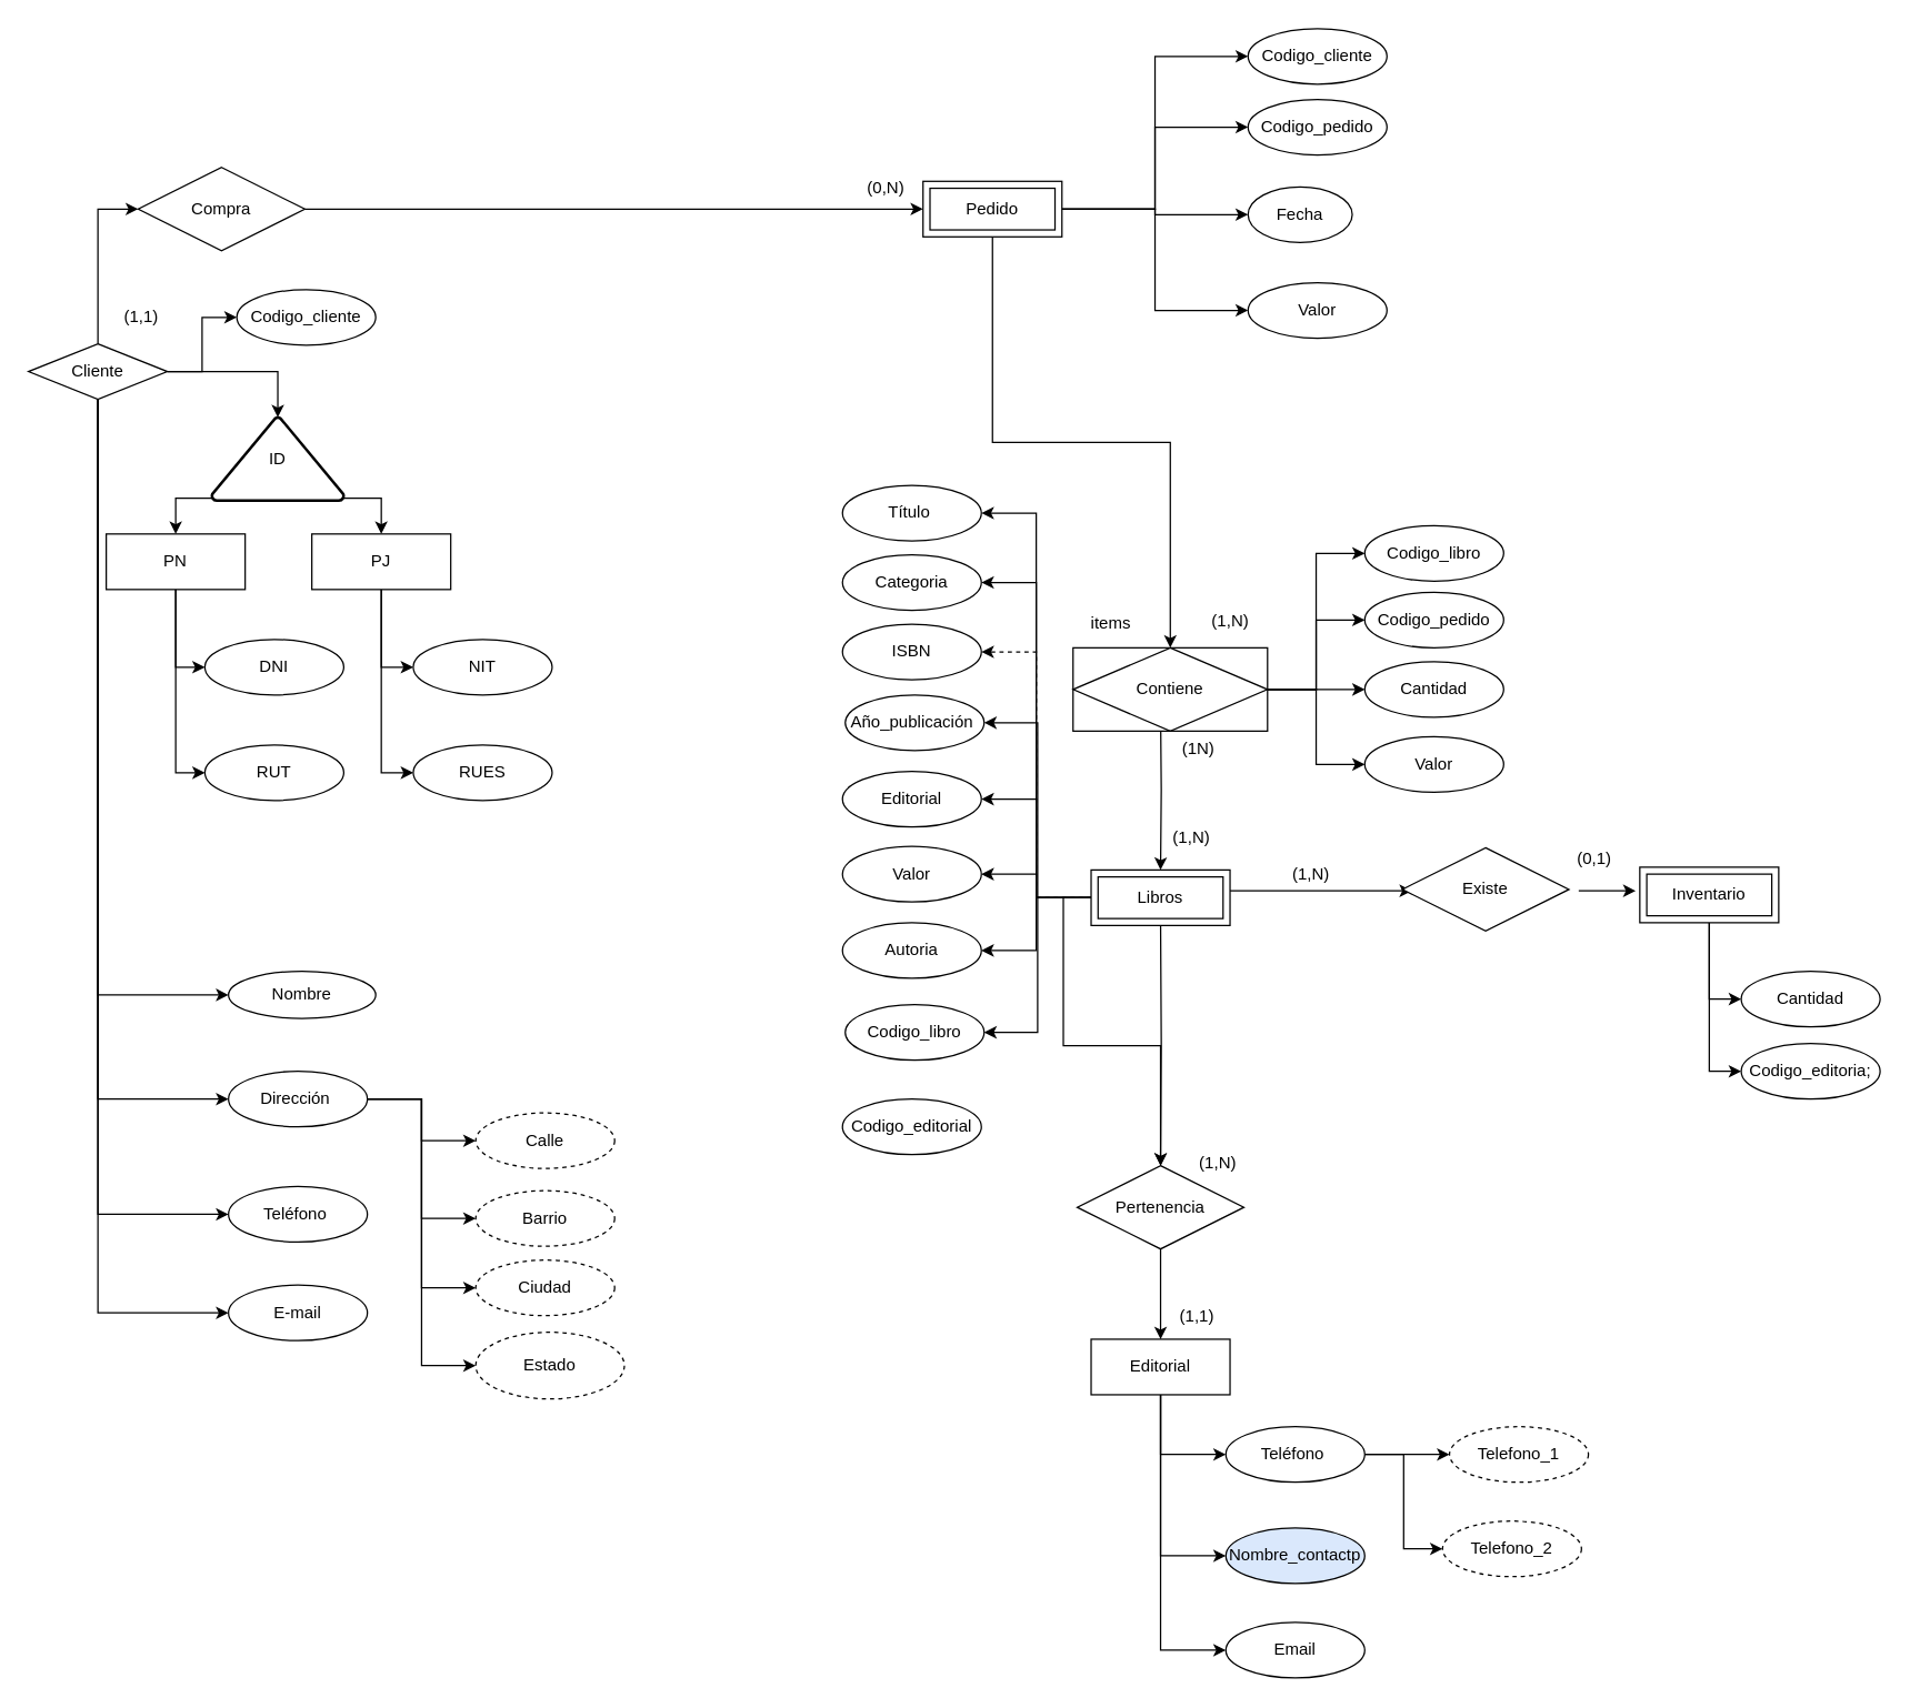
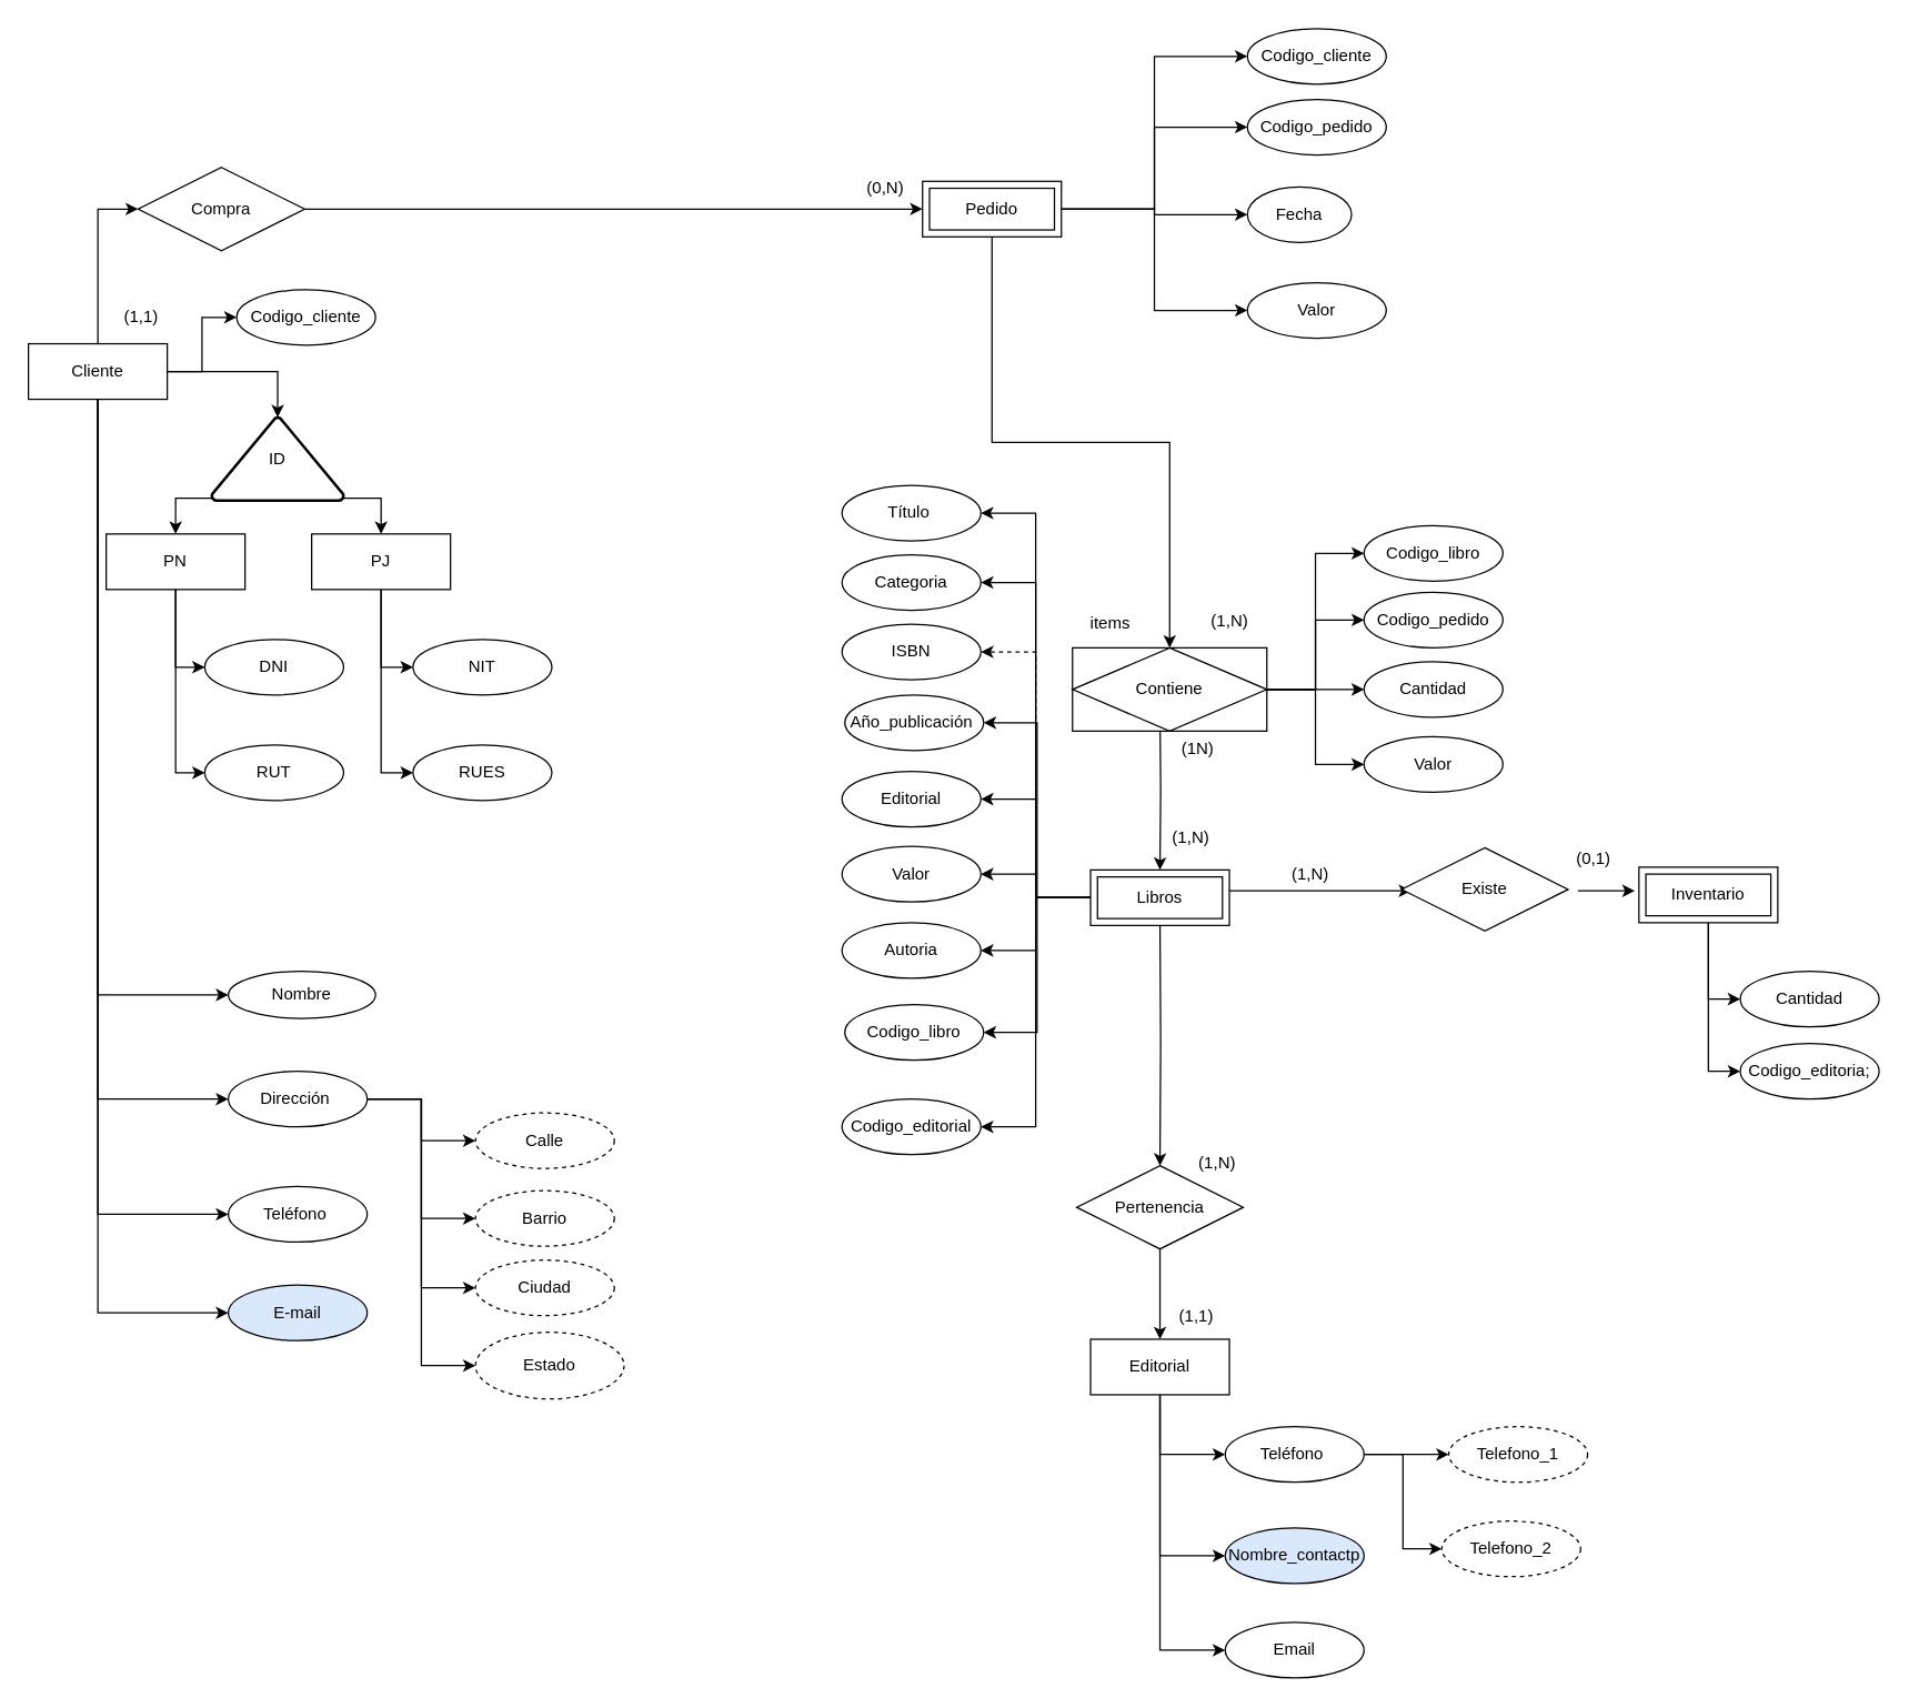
- <mxCell id="8" value="Cliente" style="rhombus;whiteSpace=wrap;html=1;align=center;" vertex="1" parent="1"><mxGeometry x="20" y="247" width="100" height="40" as="geometry" /></mxCell>
+ <mxCell id="8" value="Cliente" style="whiteSpace=wrap;html=1;align=center;" vertex="1" parent="1"><mxGeometry x="20" y="247" width="100" height="40" as="geometry" /></mxCell>
- <mxCell id="22" style="edgeStyle=orthogonalEdgeStyle;rounded=0;orthogonalLoop=1;jettySize=auto;html=1;exitX=0;exitY=0.5;exitDx=0;exitDy=0;" edge="1" parent="1" source="24" target="41"><mxGeometry relative="1" as="geometry" /></mxCell>
+ <mxCell id="22" style="edgeStyle=orthogonalEdgeStyle;rounded=0;orthogonalLoop=1;jettySize=auto;html=1;exitX=0;exitY=0.5;exitDx=0;exitDy=0;entryX=1;entryY=0.5;entryDx=0;entryDy=0;" edge="1" parent="1" source="24" target="103"><mxGeometry relative="1" as="geometry" /></mxCell>
- <mxCell id="63" value="E-mail" style="ellipse;whiteSpace=wrap;html=1;align=center;" vertex="1" parent="1"><mxGeometry x="164" y="925" width="100" height="40" as="geometry" /></mxCell>
+ <mxCell id="63" value="E-mail" style="ellipse;whiteSpace=wrap;html=1;align=center;fillColor=#dae8fc;" vertex="1" parent="1"><mxGeometry x="164" y="925" width="100" height="40" as="geometry" /></mxCell>
